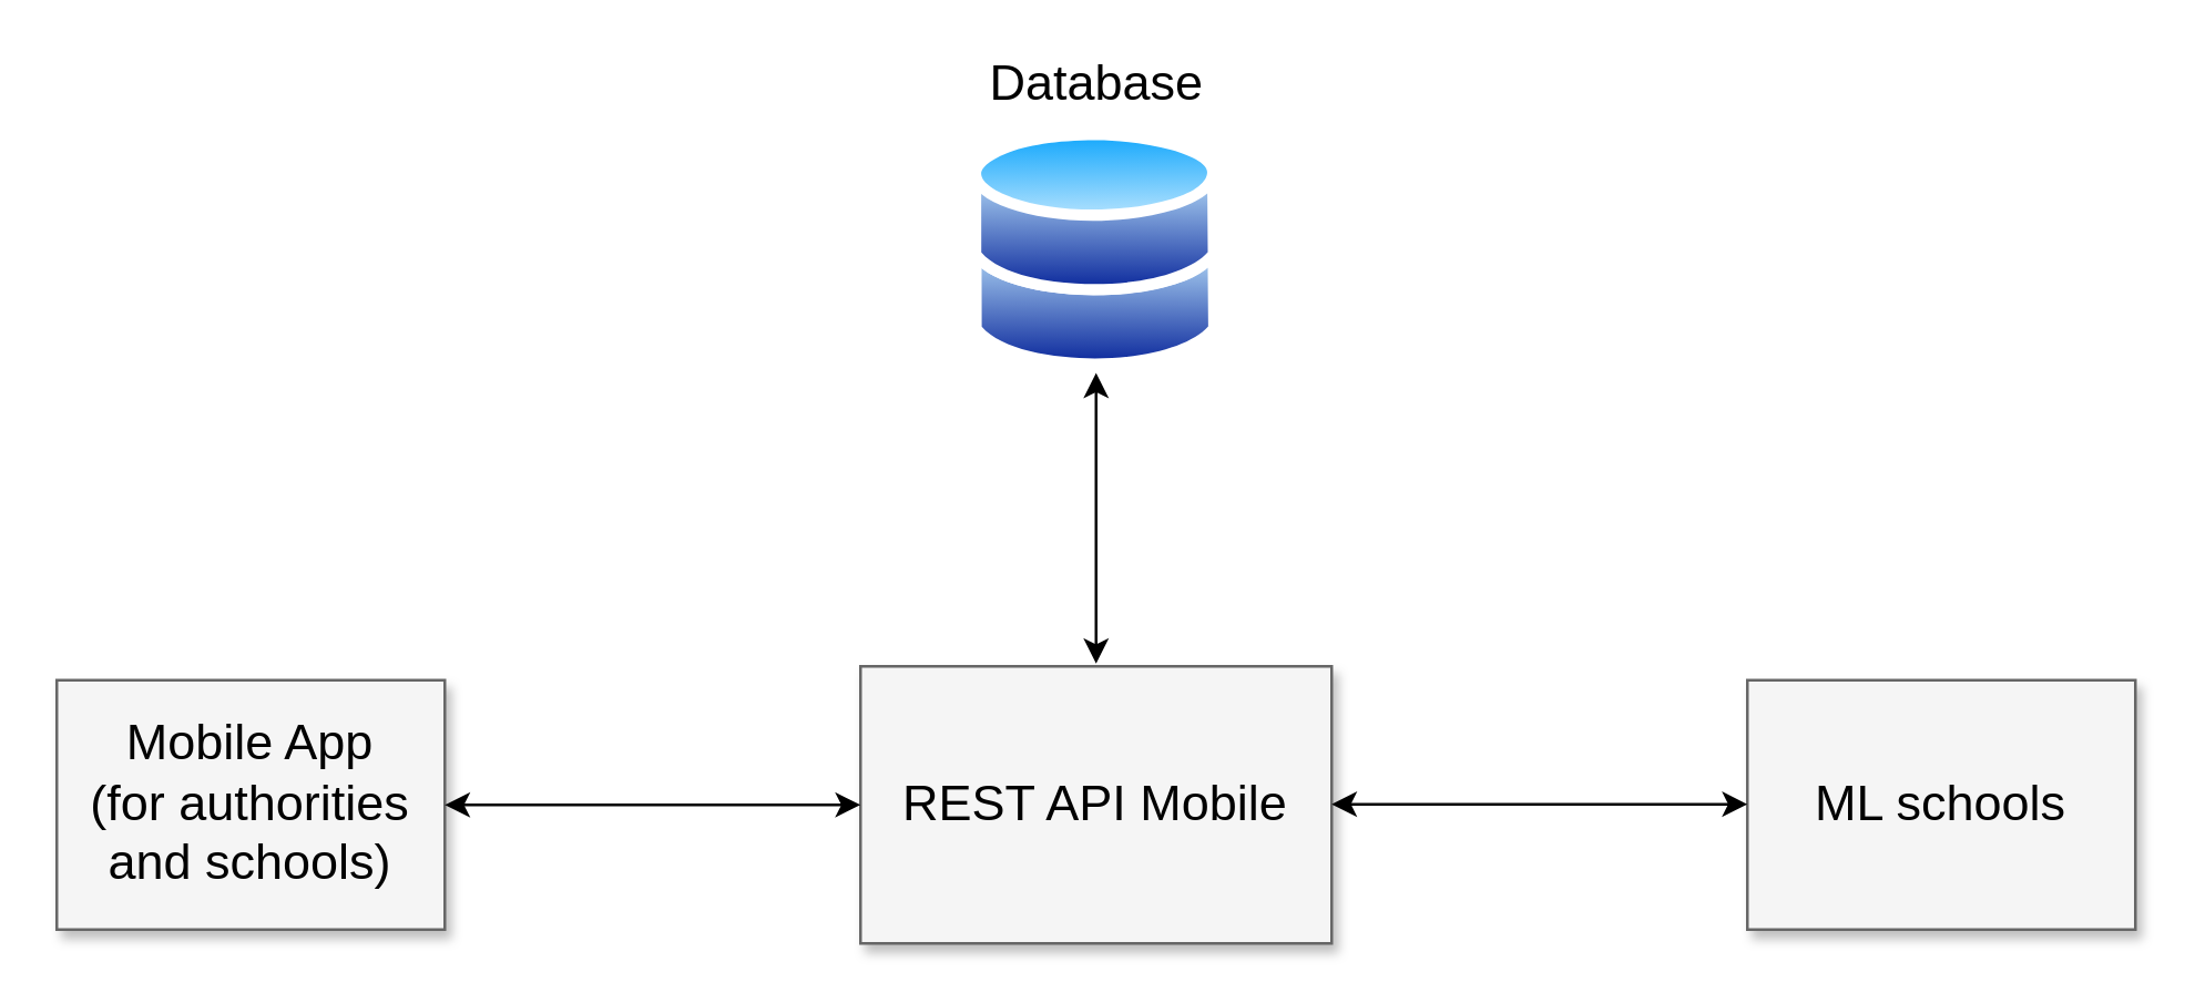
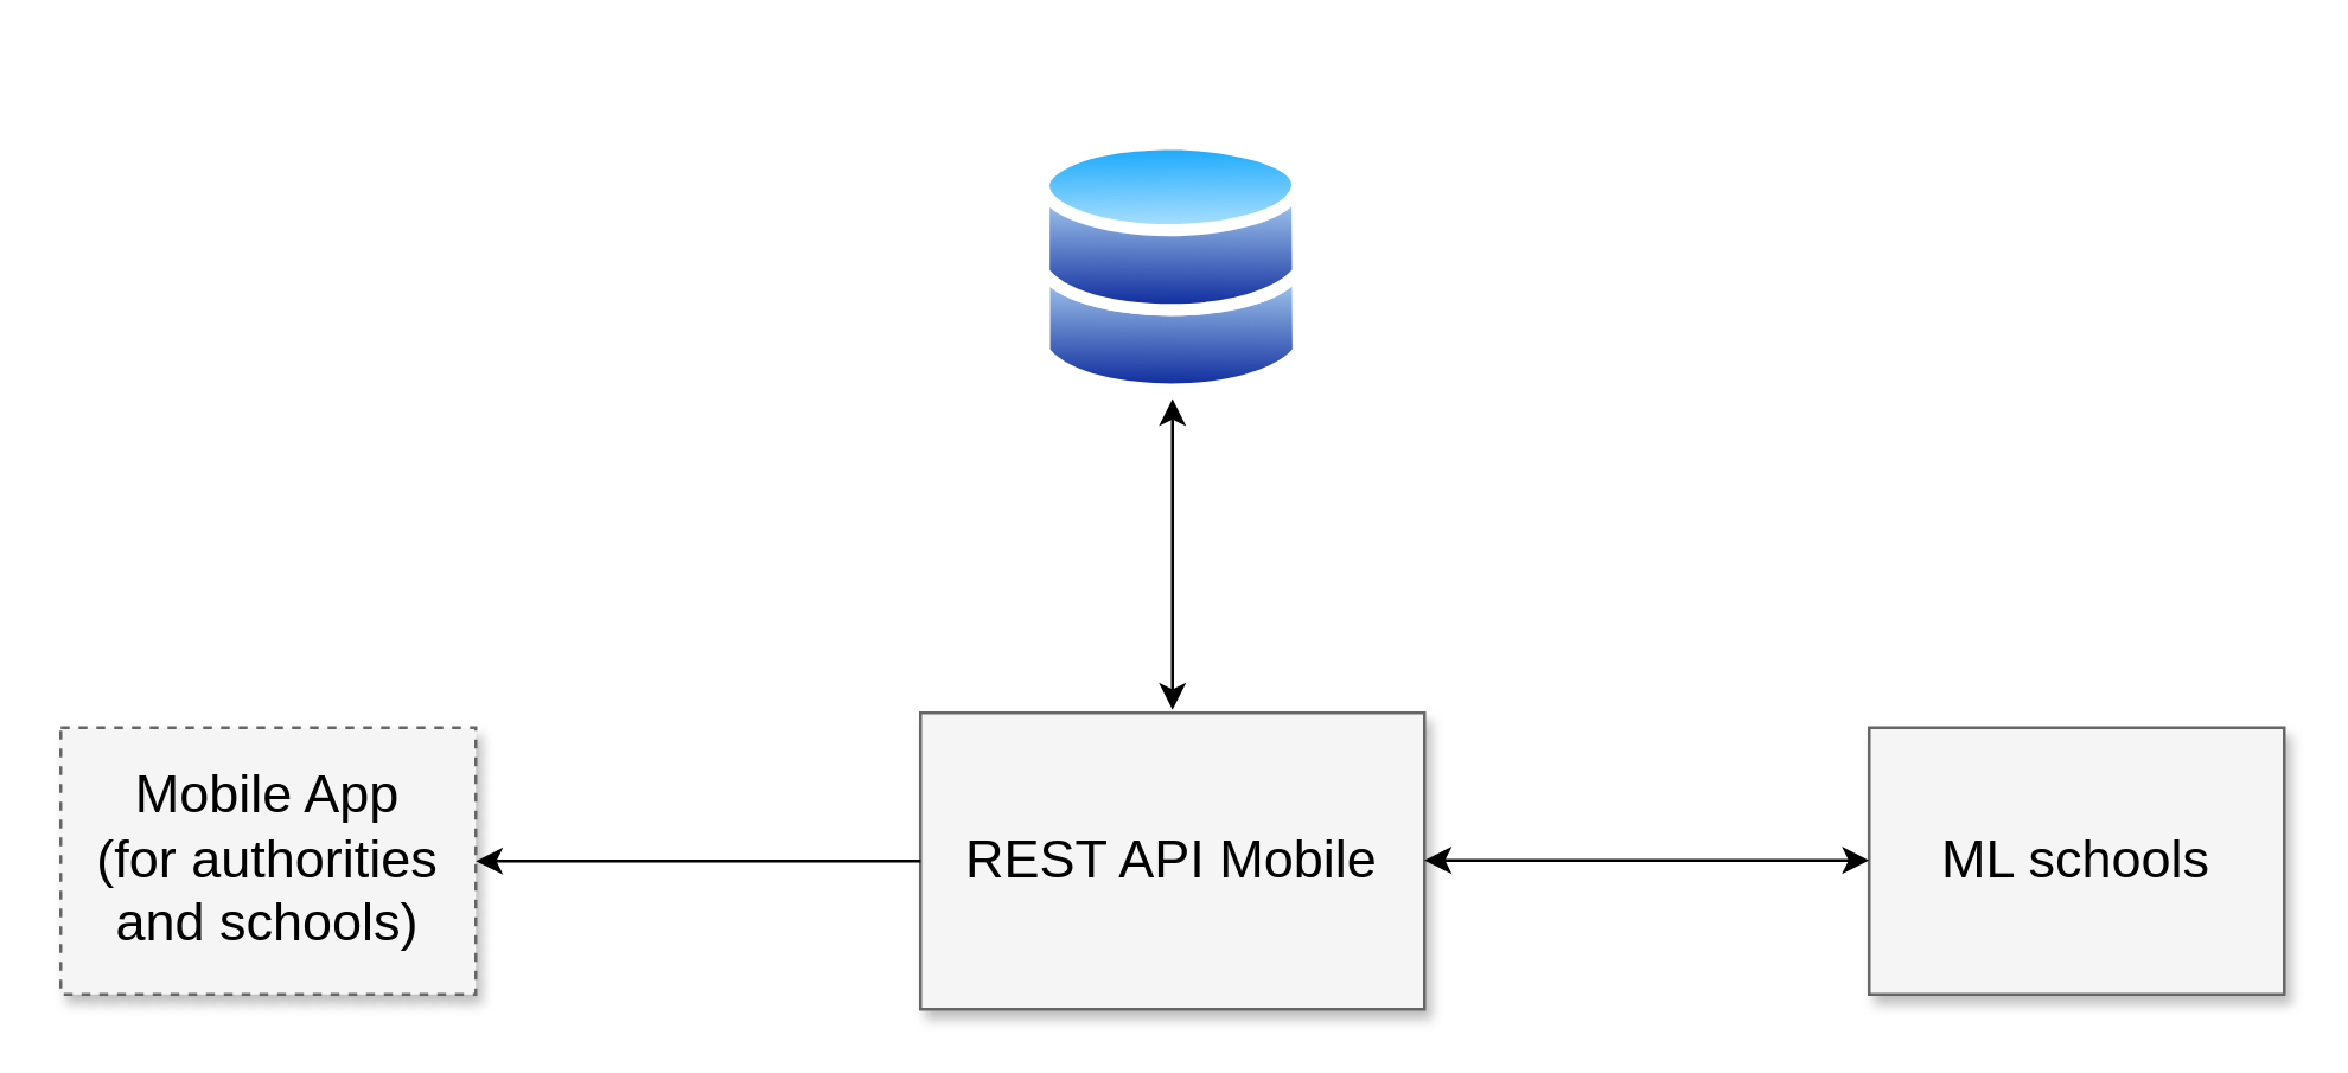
- <mxCell id="9" value="&lt;font style=&quot;font-size: 18px&quot;&gt;Database&lt;/font&gt;" style="text;html=1;resizable=0;autosize=1;align=center;verticalAlign=middle;points=[];fillColor=none;strokeColor=none;rounded=0;" vertex="1" parent="1"><mxGeometry x="350" y="20" width="90" height="20" as="geometry" /></mxCell>
- <mxCell id="4" value="Mobile App&lt;br&gt;(for authorities and schools)" style="whiteSpace=wrap;html=1;shadow=1;fontSize=18;fillColor=#f5f5f5;strokeColor=#666666;" vertex="1" parent="1"><mxGeometry x="20" y="245" width="140" height="90" as="geometry" /></mxCell>
+ <mxCell id="4" value="Mobile App&lt;br&gt;(for authorities and schools)" style="whiteSpace=wrap;html=1;shadow=1;fontSize=18;fillColor=#f5f5f5;strokeColor=#666666;dashed=1;" vertex="1" parent="1"><mxGeometry x="20" y="245" width="140" height="90" as="geometry" /></mxCell>
- <mxCell id="6" value="" style="endArrow=classic;startArrow=classic;html=1;entryX=0;entryY=0.5;entryDx=0;entryDy=0;exitX=1;exitY=0.5;exitDx=0;exitDy=0;" edge="1" parent="1" source="4" target="2"><mxGeometry width="50" height="50" relative="1" as="geometry"><mxPoint x="150" y="270" as="sourcePoint" /><mxPoint x="200" y="220" as="targetPoint" /></mxGeometry></mxCell>
+ <mxCell id="6" value="" style="endArrow=none;startArrow=classic;html=1;entryX=0;entryY=0.5;entryDx=0;entryDy=0;exitX=1;exitY=0.5;exitDx=0;exitDy=0;" edge="1" parent="1" source="4" target="2"><mxGeometry width="50" height="50" relative="1" as="geometry"><mxPoint x="150" y="270" as="sourcePoint" /><mxPoint x="200" y="220" as="targetPoint" /></mxGeometry></mxCell>
